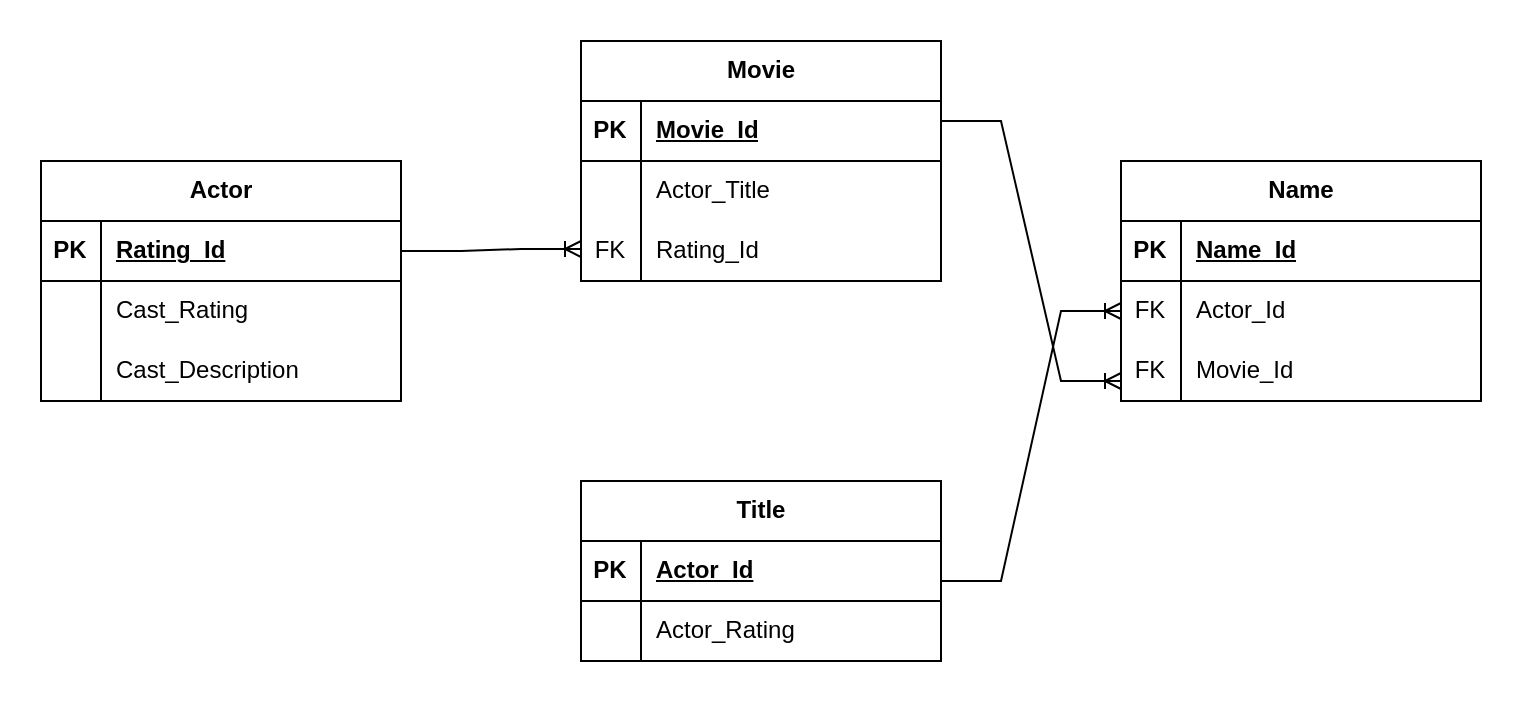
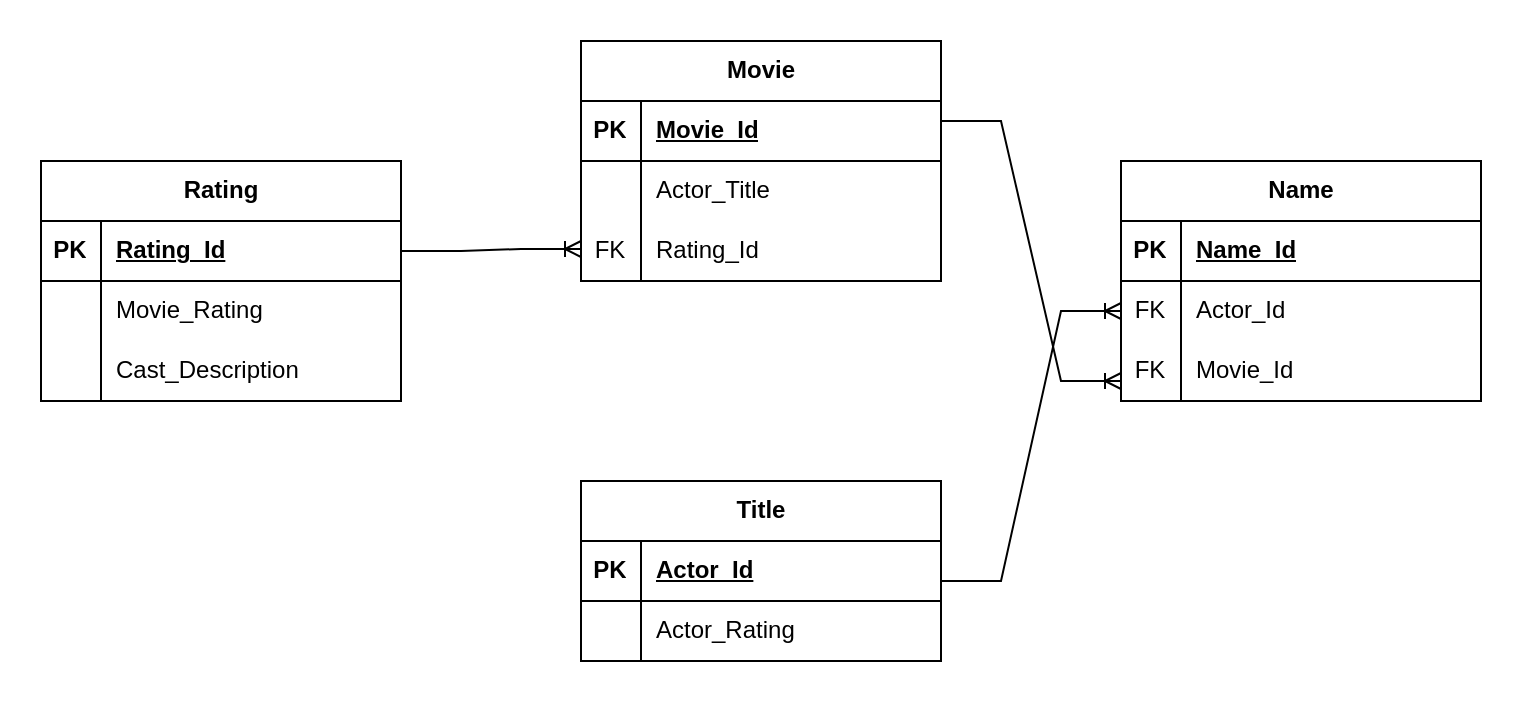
- <mxCell id="12" value="Actor" style="shape=table;startSize=30;container=1;collapsible=1;childLayout=tableLayout;fixedRows=1;rowLines=0;fontStyle=1;align=center;resizeLast=1;strokeColor=default;fontFamily=Helvetica;fontSize=12;fontColor=default;fillColor=none;html=1;" parent="1" vertex="1"><mxGeometry x="20" y="80" width="180" height="120" as="geometry" /></mxCell>
+ <mxCell id="12" value="Rating" style="shape=table;startSize=30;container=1;collapsible=1;childLayout=tableLayout;fixedRows=1;rowLines=0;fontStyle=1;align=center;resizeLast=1;strokeColor=default;fontFamily=Helvetica;fontSize=12;fontColor=default;fillColor=none;html=1;" parent="1" vertex="1"><mxGeometry x="20" y="80" width="180" height="120" as="geometry" /></mxCell>
- <mxCell id="18" value="Cast_Rating" style="shape=partialRectangle;connectable=0;fillColor=none;top=0;left=0;bottom=0;right=0;align=left;spacingLeft=6;overflow=hidden;strokeColor=default;fontFamily=Helvetica;fontSize=12;fontColor=default;html=1;" parent="16" vertex="1"><mxGeometry x="30" width="150" height="30" as="geometry"><mxRectangle width="150" height="30" as="alternateBounds" /></mxGeometry></mxCell>
+ <mxCell id="18" value="Movie_Rating" style="shape=partialRectangle;connectable=0;fillColor=none;top=0;left=0;bottom=0;right=0;align=left;spacingLeft=6;overflow=hidden;strokeColor=default;fontFamily=Helvetica;fontSize=12;fontColor=default;html=1;" parent="16" vertex="1"><mxGeometry x="30" width="150" height="30" as="geometry"><mxRectangle width="150" height="30" as="alternateBounds" /></mxGeometry></mxCell>
